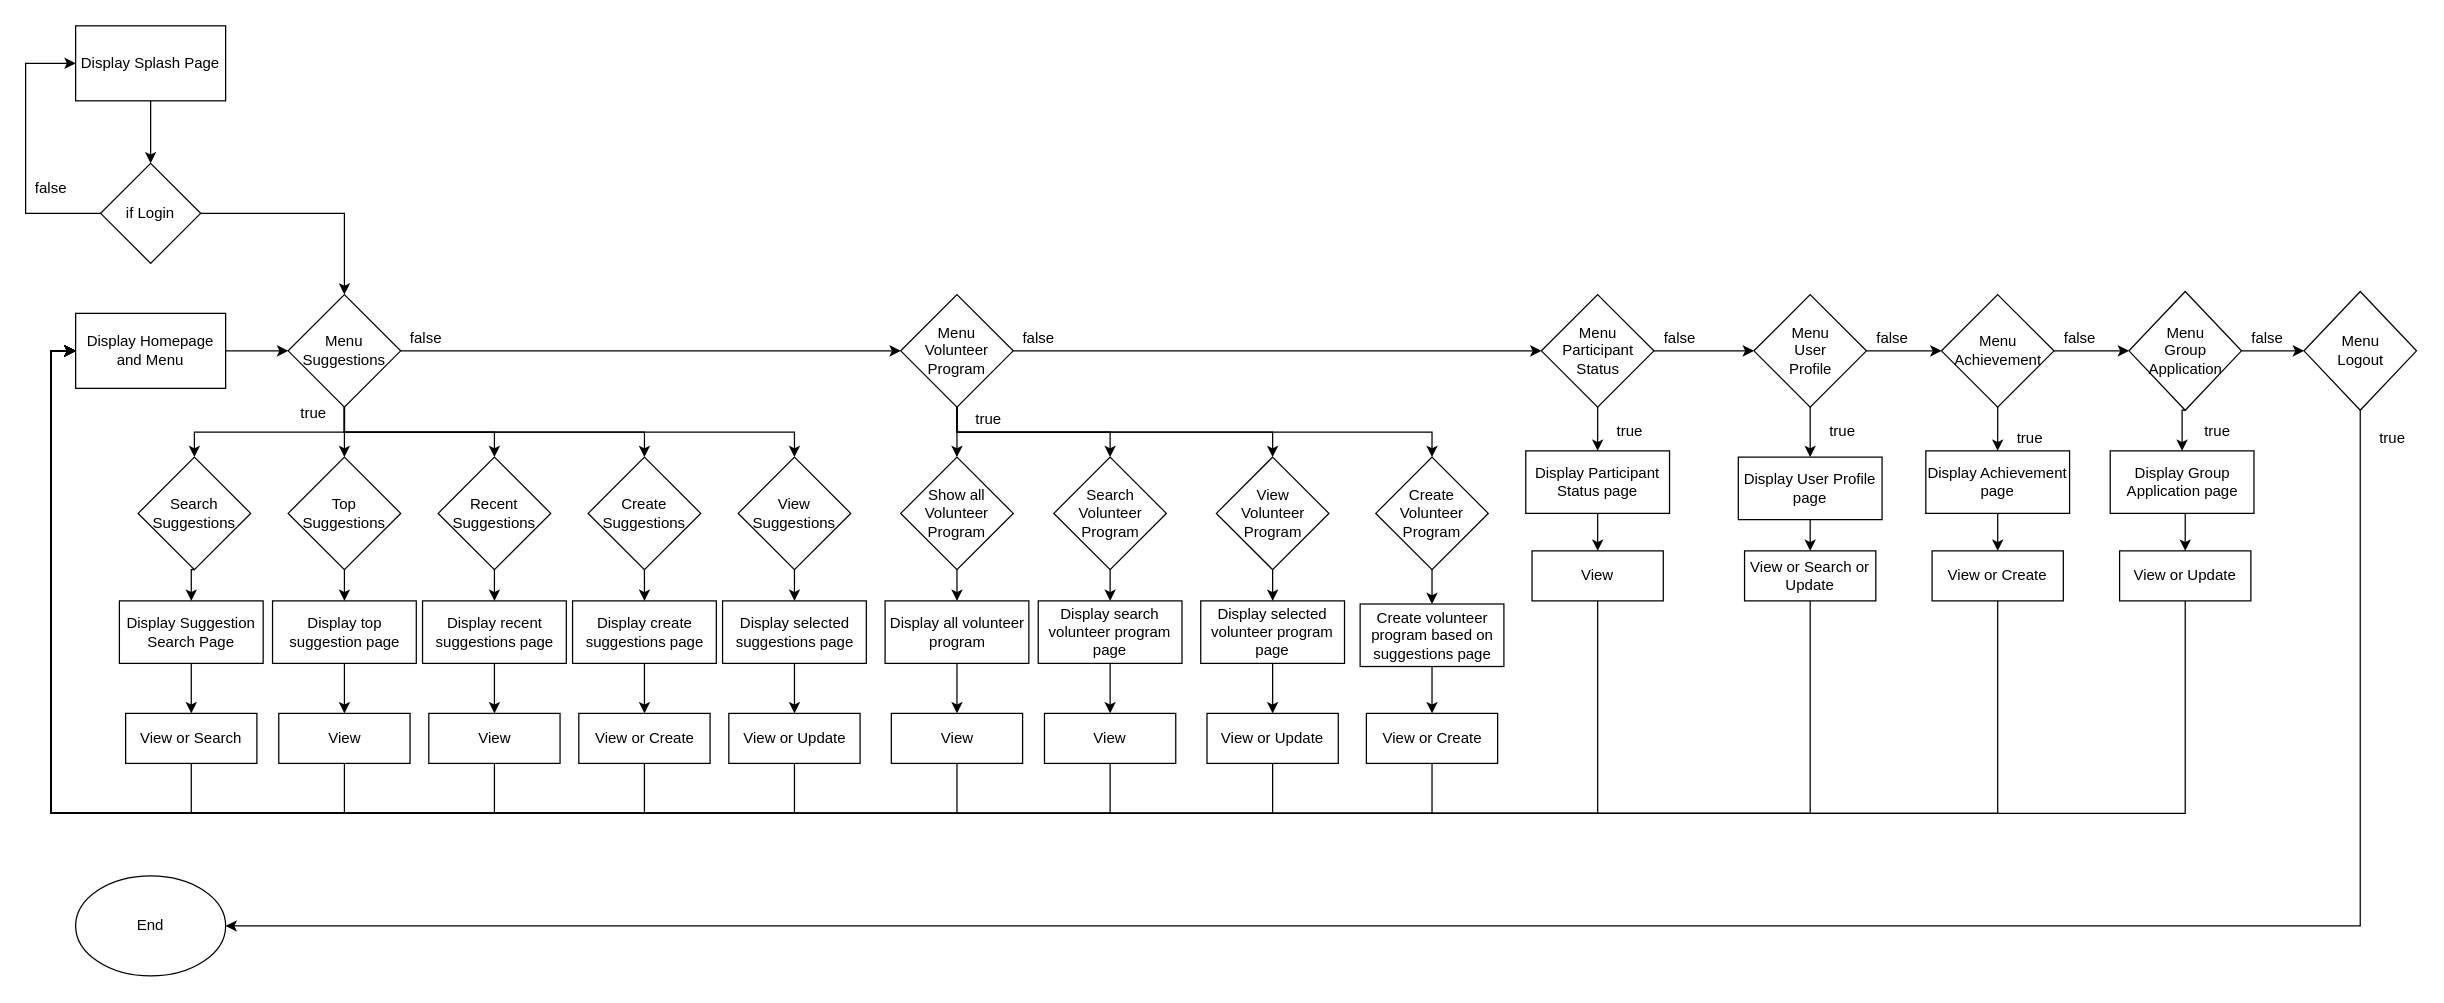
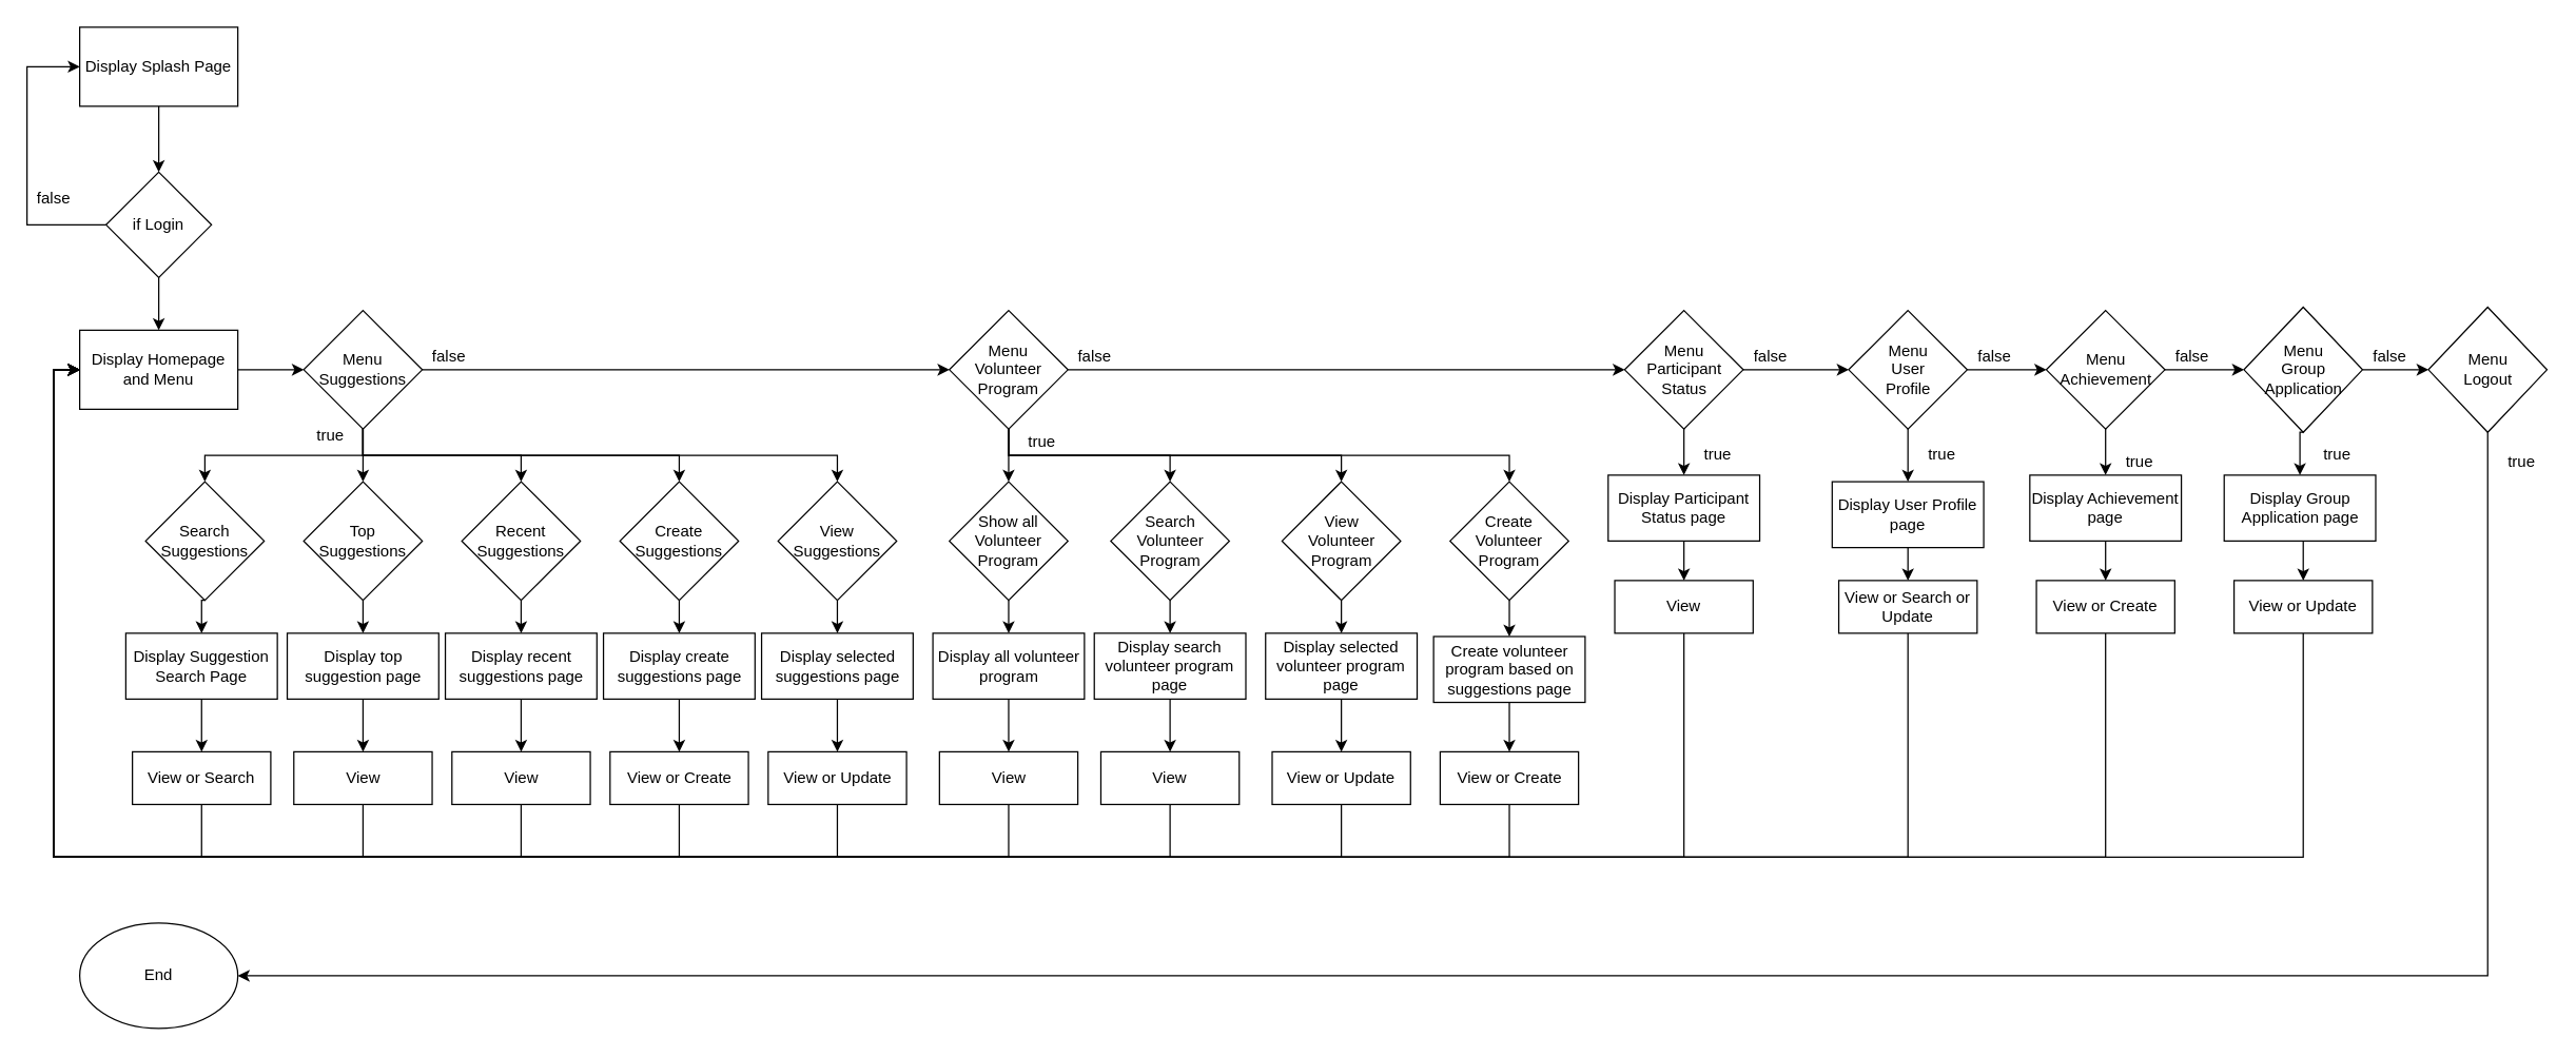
- <mxCell id="5" value="" style="edgeStyle=orthogonalEdgeStyle;rounded=0;orthogonalLoop=1;jettySize=auto;html=1;" edge="1" parent="1" source="6" target="16"><mxGeometry relative="1" as="geometry" /></mxCell>
+ <mxCell id="5" value="" style="edgeStyle=orthogonalEdgeStyle;rounded=0;orthogonalLoop=1;jettySize=auto;html=1;" edge="1" parent="1" source="6" target="9"><mxGeometry relative="1" as="geometry" /></mxCell>
